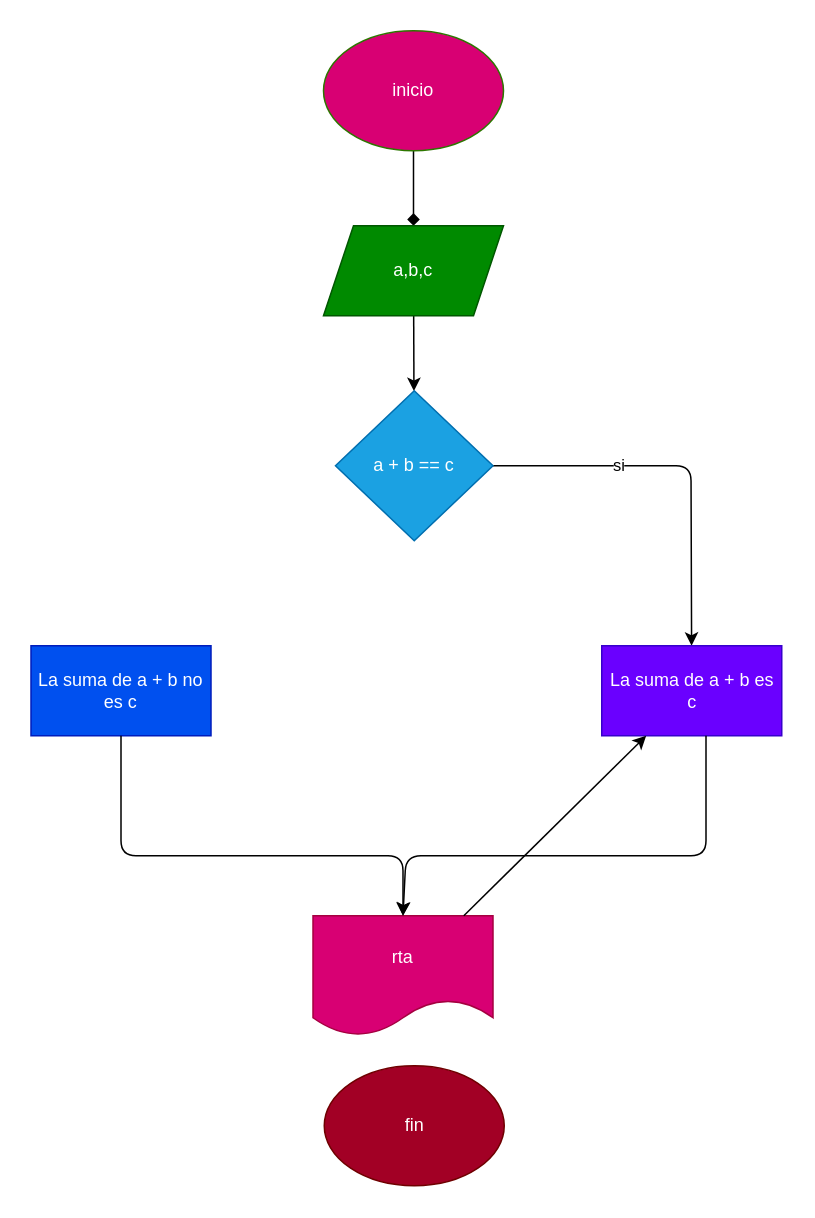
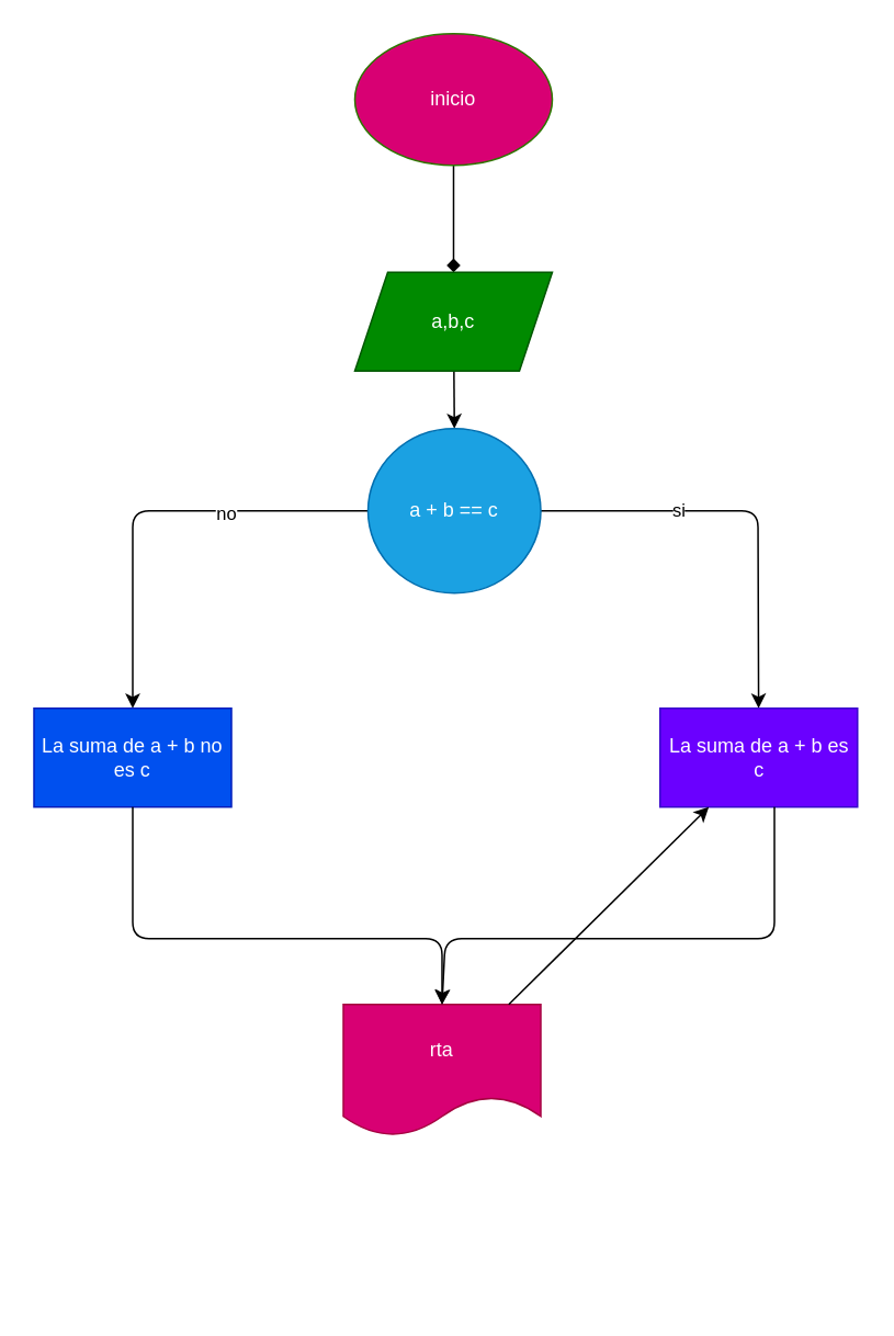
- <mxCell id="5" value="a,b,c" style="shape=parallelogram;perimeter=parallelogramPerimeter;whiteSpace=wrap;html=1;fixedSize=1;fillColor=#008a00;fontColor=#ffffff;strokeColor=#005700;" vertex="1" parent="1"><mxGeometry x="215" y="150" width="120" height="60" as="geometry" /></mxCell>
+ <mxCell id="5" value="a,b,c" style="shape=parallelogram;perimeter=parallelogramPerimeter;whiteSpace=wrap;html=1;fixedSize=1;fillColor=#008a00;fontColor=#ffffff;strokeColor=#005700;" vertex="1" parent="1"><mxGeometry x="215" y="165" width="120" height="60" as="geometry" /></mxCell>
+ <mxCell id="8" value="" style="edgeStyle=none;html=1;" edge="1" parent="1" source="10" target="12"><mxGeometry relative="1" as="geometry"><Array as="points"><mxPoint x="80" y="310" /></Array></mxGeometry></mxCell>
+ <mxCell id="9" value="no" style="edgeLabel;html=1;align=center;verticalAlign=middle;resizable=0;points=[];" vertex="1" connectable="0" parent="8"><mxGeometry x="-0.336" y="1" relative="1" as="geometry"><mxPoint as="offset" /></mxGeometry></mxCell>
- <mxCell id="10" value="a + b == c" style="rhombus;whiteSpace=wrap;html=1;fillColor=#1ba1e2;fontColor=#ffffff;strokeColor=#006EAF;" vertex="1" parent="1"><mxGeometry x="223" y="260" width="105" height="100" as="geometry" /></mxCell>
+ <mxCell id="10" value="a + b == c" style="ellipse;whiteSpace=wrap;html=1;fillColor=#1ba1e2;fontColor=#ffffff;strokeColor=#006EAF;" vertex="1" parent="1"><mxGeometry x="223" y="260" width="105" height="100" as="geometry" /></mxCell>
- <mxCell id="14" value="fin" style="ellipse;whiteSpace=wrap;html=1;fillColor=#a20025;fontColor=#ffffff;strokeColor=#6F0000;" vertex="1" parent="1"><mxGeometry x="215.5" y="710" width="120" height="80" as="geometry" /></mxCell>
